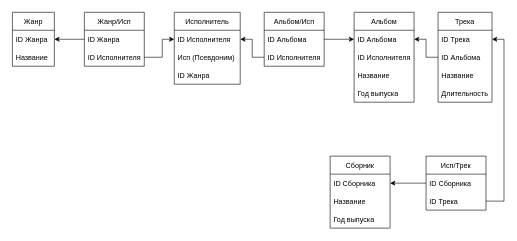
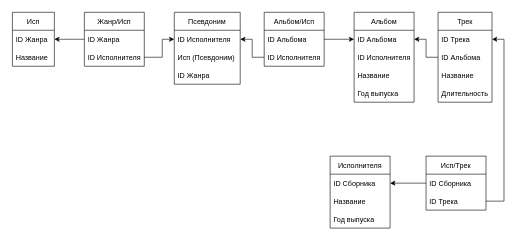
- <mxCell id="2" value="Жанр" style="swimlane;fontStyle=0;childLayout=stackLayout;horizontal=1;startSize=30;horizontalStack=0;resizeParent=1;resizeParentMax=0;resizeLast=0;collapsible=1;marginBottom=0;" parent="1" vertex="1"><mxGeometry x="20" y="20" width="70" height="90" as="geometry" /></mxCell>
+ <mxCell id="2" value="Исп" style="swimlane;fontStyle=0;childLayout=stackLayout;horizontal=1;startSize=30;horizontalStack=0;resizeParent=1;resizeParentMax=0;resizeLast=0;collapsible=1;marginBottom=0;" parent="1" vertex="1"><mxGeometry x="20" y="20" width="70" height="90" as="geometry" /></mxCell>
- <mxCell id="5" value="Исполнитель" style="swimlane;fontStyle=0;childLayout=stackLayout;horizontal=1;startSize=30;horizontalStack=0;resizeParent=1;resizeParentMax=0;resizeLast=0;collapsible=1;marginBottom=0;" parent="1" vertex="1"><mxGeometry x="290" y="20" width="110" height="120" as="geometry" /></mxCell>
+ <mxCell id="5" value="Псевдоним" style="swimlane;fontStyle=0;childLayout=stackLayout;horizontal=1;startSize=30;horizontalStack=0;resizeParent=1;resizeParentMax=0;resizeLast=0;collapsible=1;marginBottom=0;" parent="1" vertex="1"><mxGeometry x="290" y="20" width="110" height="120" as="geometry" /></mxCell>
- <mxCell id="14" value="Трека" style="swimlane;fontStyle=0;childLayout=stackLayout;horizontal=1;startSize=30;horizontalStack=0;resizeParent=1;resizeParentMax=0;resizeLast=0;collapsible=1;marginBottom=0;" parent="1" vertex="1"><mxGeometry x="730" y="20" width="90" height="150" as="geometry" /></mxCell>
+ <mxCell id="14" value="Трек" style="swimlane;fontStyle=0;childLayout=stackLayout;horizontal=1;startSize=30;horizontalStack=0;resizeParent=1;resizeParentMax=0;resizeLast=0;collapsible=1;marginBottom=0;" parent="1" vertex="1"><mxGeometry x="730" y="20" width="90" height="150" as="geometry" /></mxCell>
- <mxCell id="25" value="Сборник" style="swimlane;fontStyle=0;childLayout=stackLayout;horizontal=1;startSize=30;horizontalStack=0;resizeParent=1;resizeParentMax=0;resizeLast=0;collapsible=1;marginBottom=0;" vertex="1" parent="1"><mxGeometry x="550" y="260" width="100" height="120" as="geometry" /></mxCell>
+ <mxCell id="25" value="Исполнителя" style="swimlane;fontStyle=0;childLayout=stackLayout;horizontal=1;startSize=30;horizontalStack=0;resizeParent=1;resizeParentMax=0;resizeLast=0;collapsible=1;marginBottom=0;" vertex="1" parent="1"><mxGeometry x="550" y="260" width="100" height="120" as="geometry" /></mxCell>
